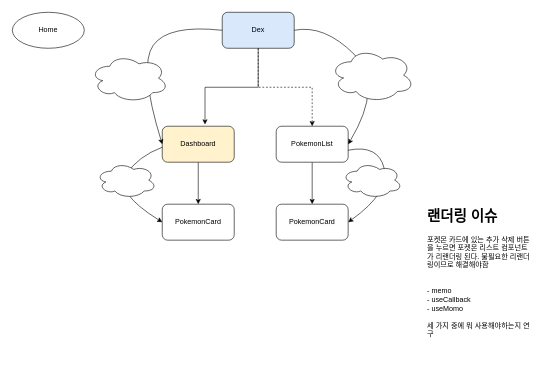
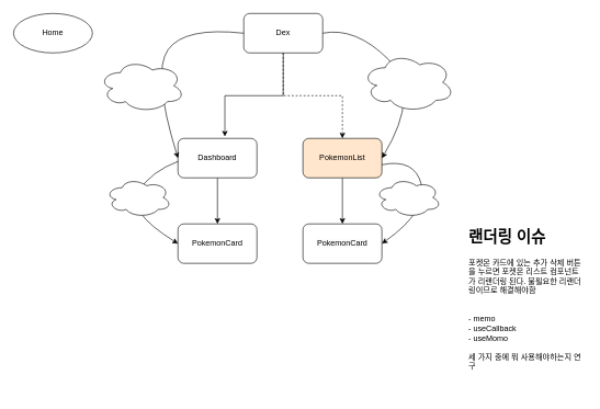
- <mxCell id="4" value="Dex" style="rounded=1;whiteSpace=wrap;html=1;fillColor=#dae8fc;" vertex="1" parent="1"><mxGeometry x="370" y="20" width="120" height="60" as="geometry" /></mxCell>
+ <mxCell id="4" value="Dex" style="rounded=1;whiteSpace=wrap;html=1;" vertex="1" parent="1"><mxGeometry x="370" y="20" width="120" height="60" as="geometry" /></mxCell>
- <mxCell id="6" value="Dashboard" style="rounded=1;whiteSpace=wrap;html=1;fillColor=#fff2cc;" vertex="1" parent="1"><mxGeometry x="270" y="210" width="120" height="60" as="geometry" /></mxCell>
+ <mxCell id="6" value="Dashboard" style="rounded=1;whiteSpace=wrap;html=1;" vertex="1" parent="1"><mxGeometry x="270" y="210" width="120" height="60" as="geometry" /></mxCell>
- <mxCell id="8" value="PokemonList" style="rounded=1;whiteSpace=wrap;html=1;" vertex="1" parent="1"><mxGeometry x="460" y="210" width="120" height="60" as="geometry" /></mxCell>
+ <mxCell id="8" value="PokemonList" style="rounded=1;whiteSpace=wrap;html=1;fillColor=#ffe6cc;" vertex="1" parent="1"><mxGeometry x="460" y="210" width="120" height="60" as="geometry" /></mxCell>
